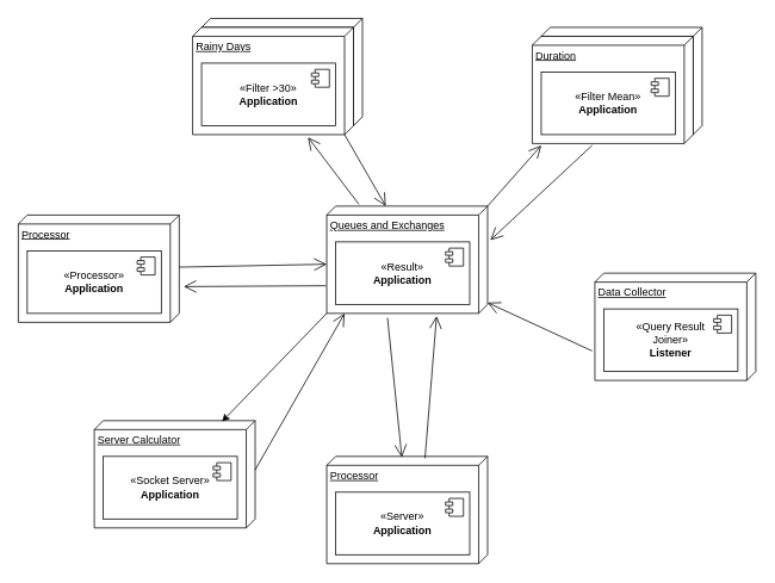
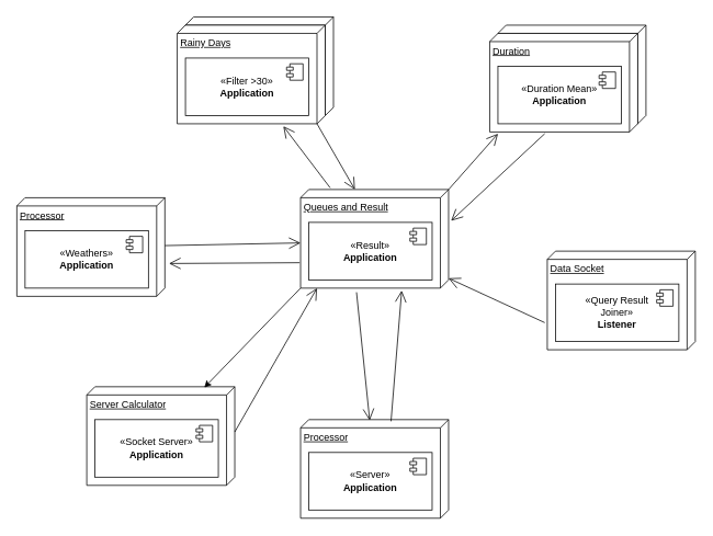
- <mxCell id="36" value="«Filter Mean»&lt;br&gt;&lt;b&gt;Application&lt;/b&gt;" style="html=1;dropTarget=0;whiteSpace=wrap;" vertex="1" parent="1"><mxGeometry x="605" y="80" width="150" height="70" as="geometry" /></mxCell>
+ <mxCell id="36" value="«Duration Mean»&lt;br&gt;&lt;b&gt;Application&lt;/b&gt;" style="html=1;dropTarget=0;whiteSpace=wrap;" vertex="1" parent="1"><mxGeometry x="605" y="80" width="150" height="70" as="geometry" /></mxCell>
- <mxCell id="15" value="Queues and Exchanges" style="verticalAlign=top;align=left;spacingTop=8;spacingLeft=2;spacingRight=12;shape=cube;size=10;direction=south;fontStyle=4;html=1;whiteSpace=wrap;" vertex="1" parent="1"><mxGeometry x="365" y="230" width="180" height="120" as="geometry" /></mxCell>
+ <mxCell id="15" value="Queues and Result" style="verticalAlign=top;align=left;spacingTop=8;spacingLeft=2;spacingRight=12;shape=cube;size=10;direction=south;fontStyle=4;html=1;whiteSpace=wrap;" vertex="1" parent="1"><mxGeometry x="365" y="230" width="180" height="120" as="geometry" /></mxCell>
- <mxCell id="6" value="«Processor»&lt;br&gt;&lt;b&gt;Application&lt;/b&gt;" style="html=1;dropTarget=0;whiteSpace=wrap;" parent="1" vertex="1"><mxGeometry x="30" y="280" width="150" height="70" as="geometry" /></mxCell>
+ <mxCell id="6" value="«Weathers»&lt;br&gt;&lt;b&gt;Application&lt;/b&gt;" style="html=1;dropTarget=0;whiteSpace=wrap;" parent="1" vertex="1"><mxGeometry x="30" y="280" width="150" height="70" as="geometry" /></mxCell>
- <mxCell id="12" value="Data Collector" style="verticalAlign=top;align=left;spacingTop=8;spacingLeft=2;spacingRight=12;shape=cube;size=10;direction=south;fontStyle=4;html=1;whiteSpace=wrap;" parent="1" vertex="1"><mxGeometry x="665" y="305" width="180" height="120" as="geometry" /></mxCell>
+ <mxCell id="12" value="Data Socket" style="verticalAlign=top;align=left;spacingTop=8;spacingLeft=2;spacingRight=12;shape=cube;size=10;direction=south;fontStyle=4;html=1;whiteSpace=wrap;" parent="1" vertex="1"><mxGeometry x="665" y="305" width="180" height="120" as="geometry" /></mxCell>
